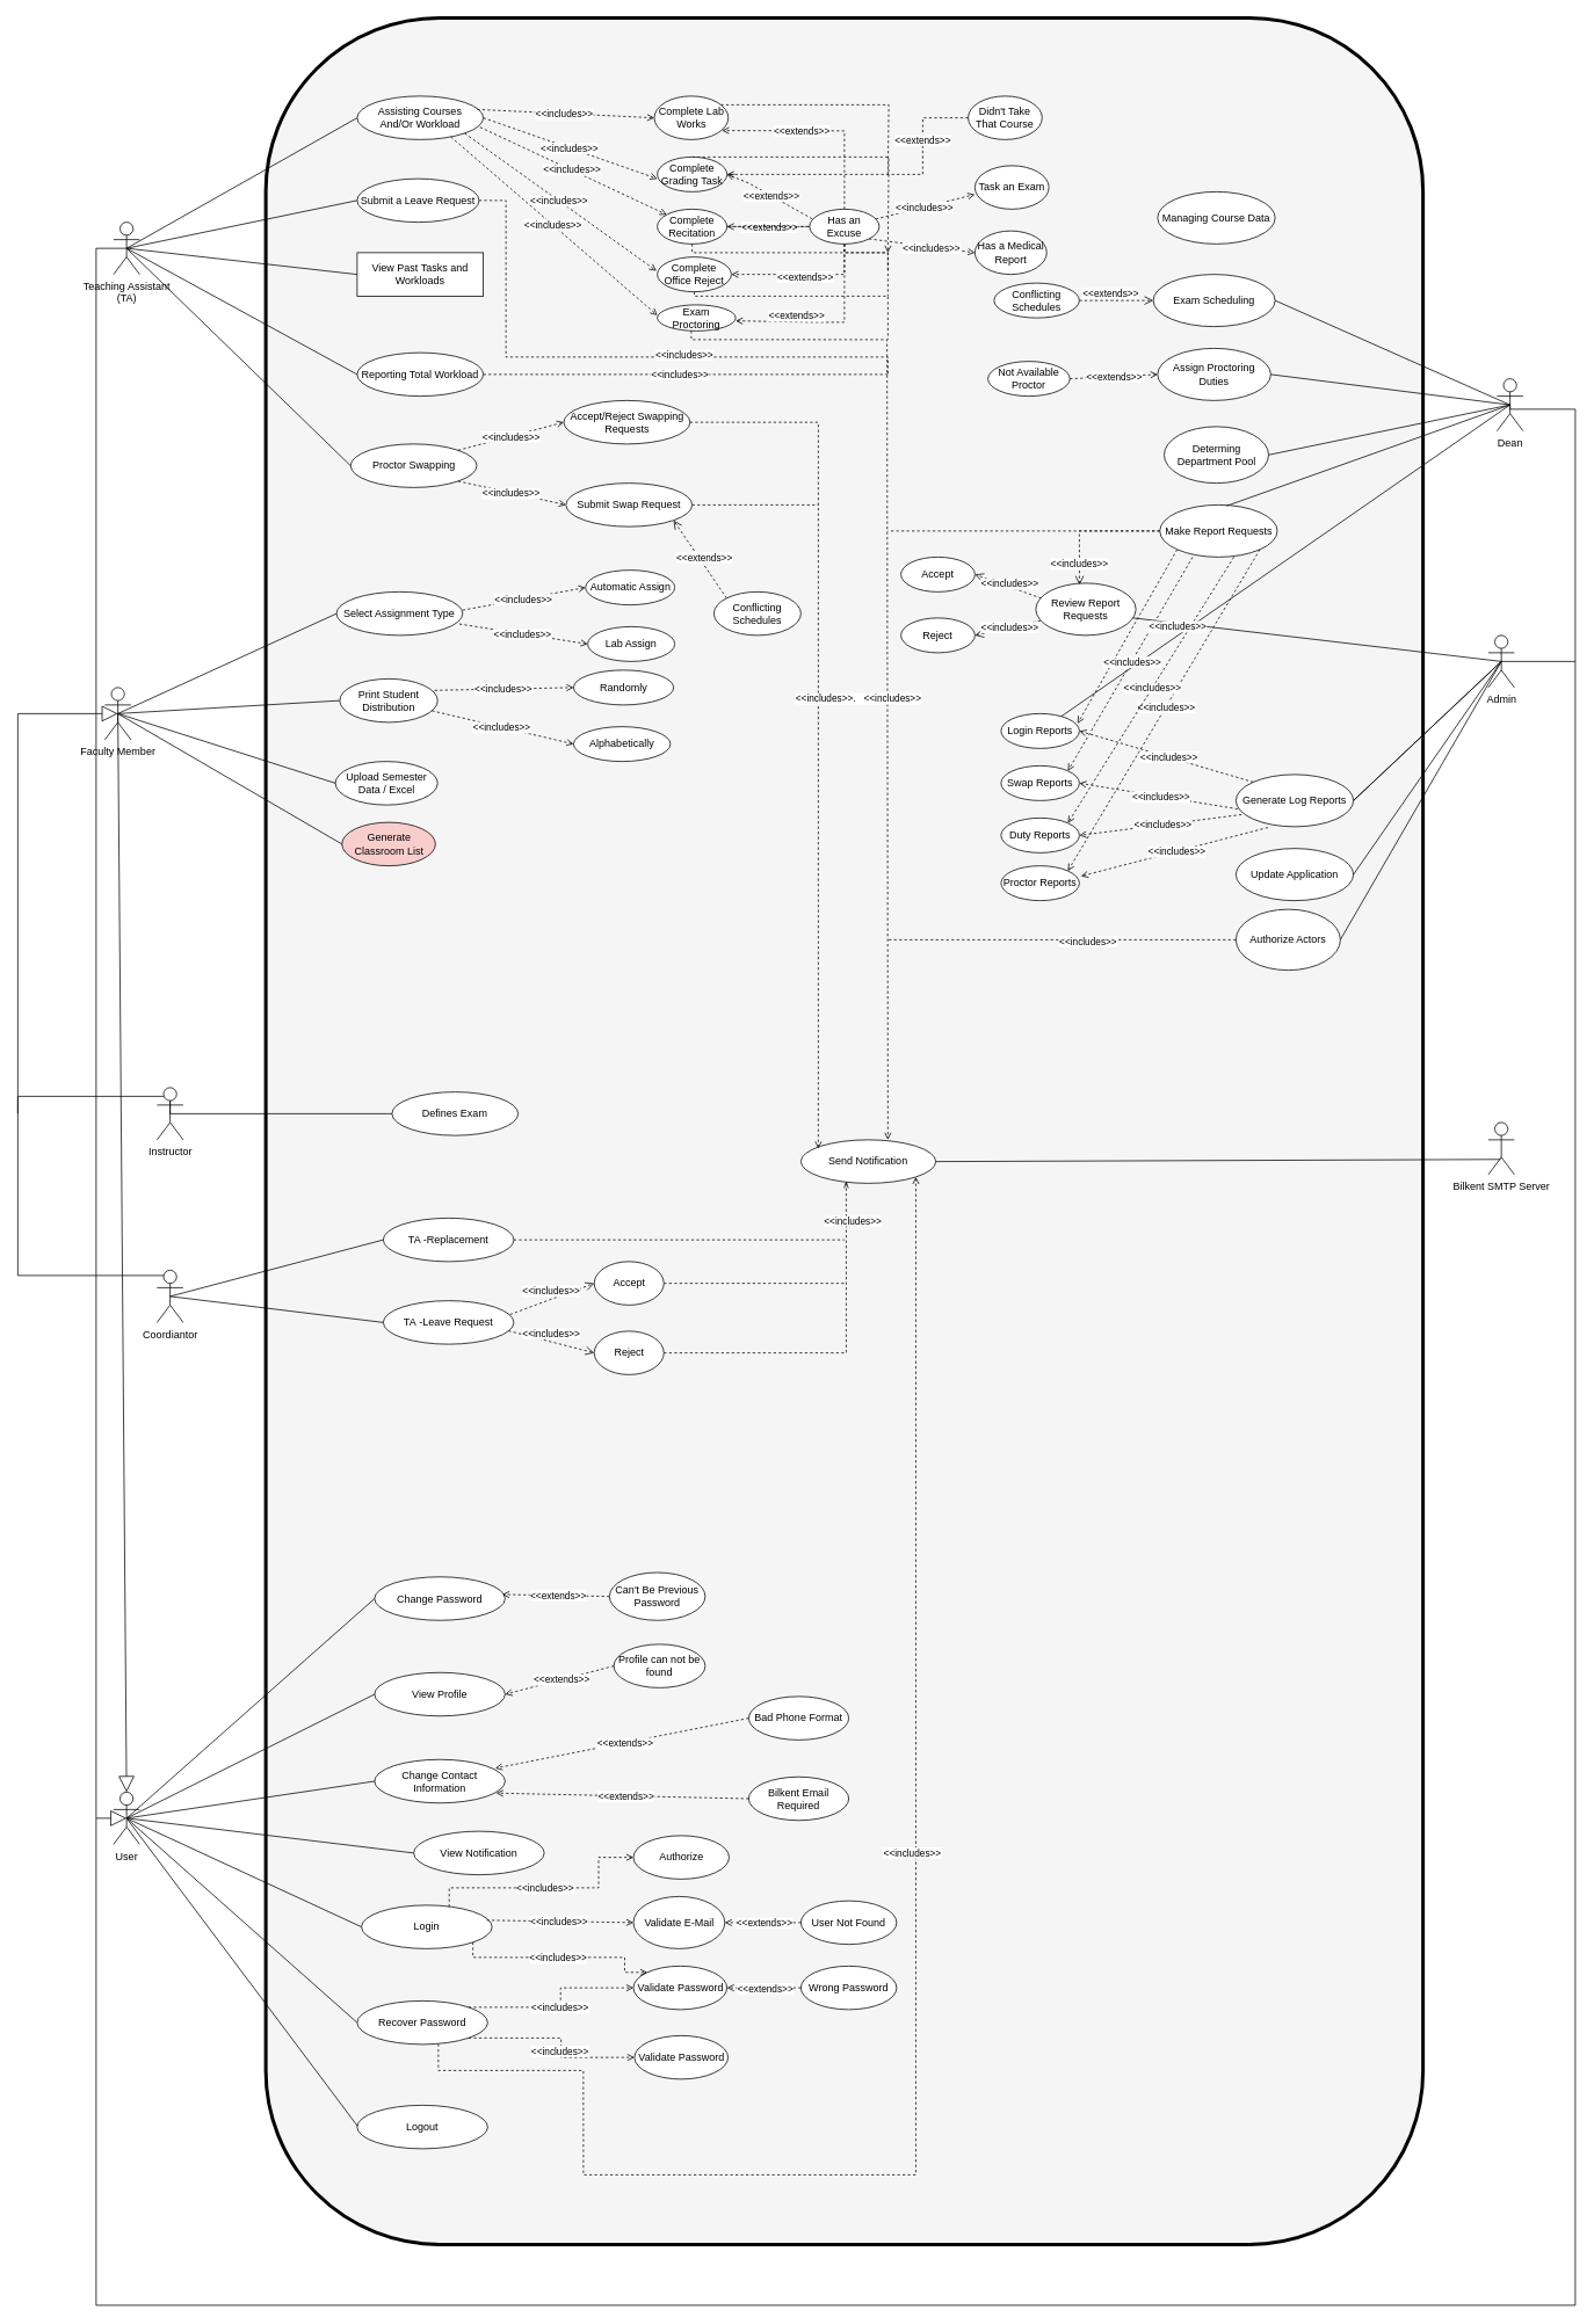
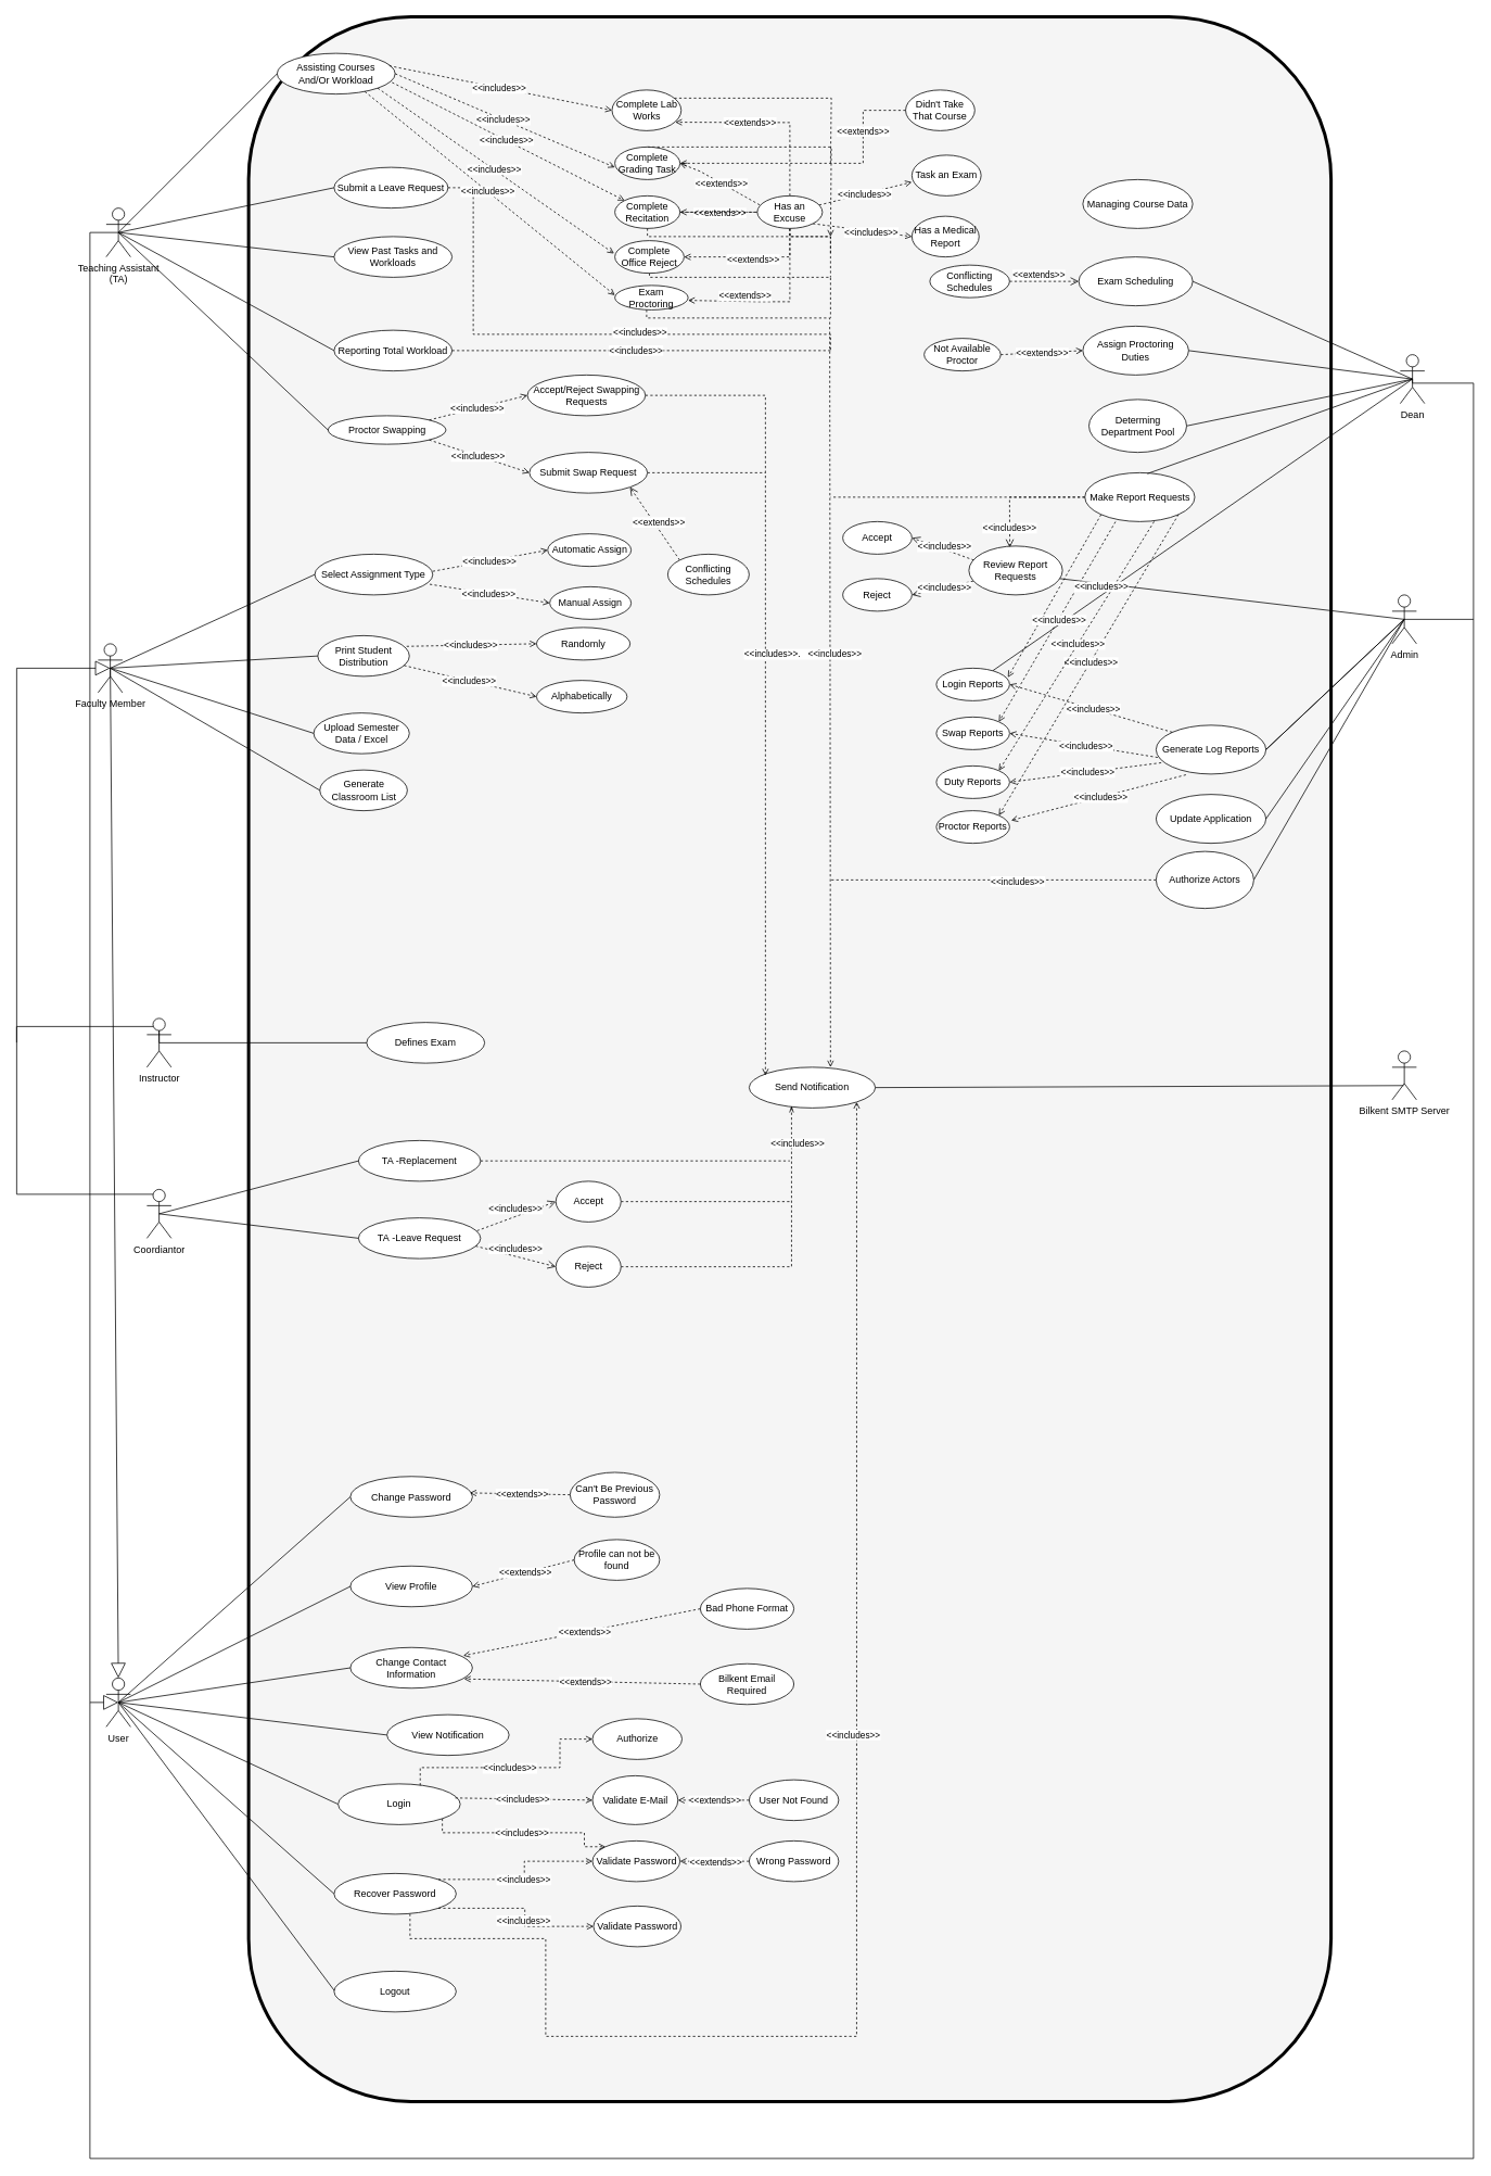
- <mxCell id="19" value="Assisting Courses&lt;div&gt;And/Or Workload&lt;/div&gt;" style="ellipse;whiteSpace=wrap;html=1;" vertex="1" parent="1"><mxGeometry x="410" y="110" width="145" height="50" as="geometry" /></mxCell>
+ <mxCell id="19" value="Assisting Courses&lt;div&gt;And/Or Workload&lt;/div&gt;" style="ellipse;whiteSpace=wrap;html=1;" vertex="1" parent="1"><mxGeometry x="340" y="65" width="145" height="50" as="geometry" /></mxCell>
- <mxCell id="48" value="View Past Tasks and Workloads" style="whiteSpace=wrap;html=1;rounded=0;" vertex="1" parent="1"><mxGeometry x="410" y="290" width="145" height="50" as="geometry" /></mxCell>
+ <mxCell id="48" value="View Past Tasks and Workloads" style="ellipse;whiteSpace=wrap;html=1;" vertex="1" parent="1"><mxGeometry x="410" y="290" width="145" height="50" as="geometry" /></mxCell>
- <mxCell id="49" value="Proctor Swapping" style="ellipse;whiteSpace=wrap;html=1;" vertex="1" parent="1"><mxGeometry x="402.5" y="510" width="145" height="50" as="geometry" /></mxCell>
+ <mxCell id="49" value="Proctor Swapping" style="ellipse;whiteSpace=wrap;html=1;" vertex="1" parent="1"><mxGeometry x="402.5" y="510" width="145" height="35" as="geometry" /></mxCell>
- <mxCell id="34" value="Lab Assign" style="ellipse;whiteSpace=wrap;html=1;" vertex="1" parent="1"><mxGeometry x="675" y="720" width="100" height="40" as="geometry" /></mxCell>
+ <mxCell id="34" value="Manual Assign" style="ellipse;whiteSpace=wrap;html=1;" vertex="1" parent="1"><mxGeometry x="675" y="720" width="100" height="40" as="geometry" /></mxCell>
- <mxCell id="198" value="Generate Classroom List" style="ellipse;whiteSpace=wrap;html=1;fillColor=#f8cecc;" vertex="1" parent="1"><mxGeometry x="392.5" y="945" width="107.5" height="50" as="geometry" /></mxCell>
+ <mxCell id="198" value="Generate Classroom List" style="ellipse;whiteSpace=wrap;html=1;" vertex="1" parent="1"><mxGeometry x="392.5" y="945" width="107.5" height="50" as="geometry" /></mxCell>
